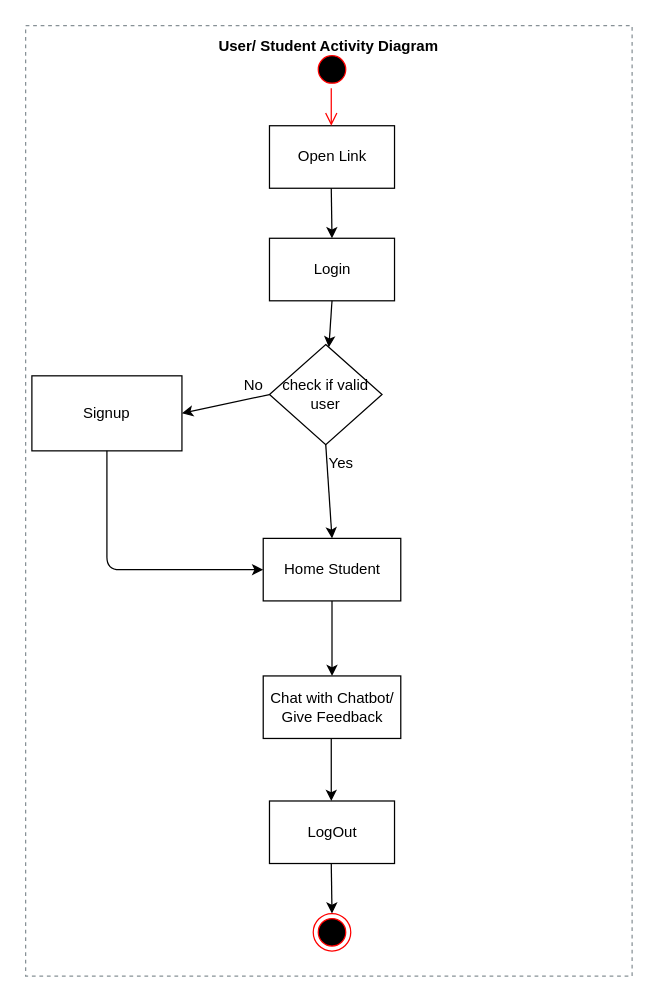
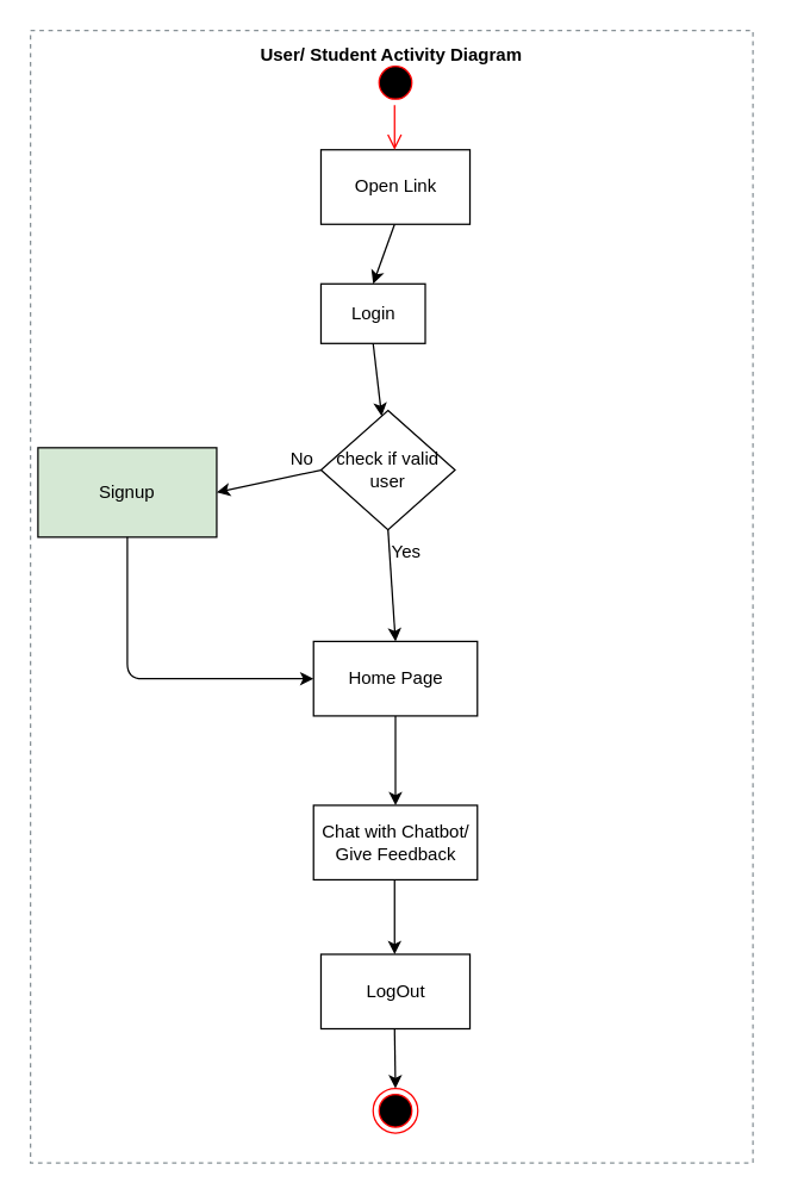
- <mxCell id="3" value="Login" style="html=1;dashed=0;whitespace=wrap;" parent="1" vertex="1"><mxGeometry x="215" y="190" width="100" height="50" as="geometry" /></mxCell>
+ <mxCell id="3" value="Login" style="html=1;dashed=0;whitespace=wrap;" parent="1" vertex="1"><mxGeometry x="215" y="190" width="70" height="40" as="geometry" /></mxCell>
- <mxCell id="10" value="Signup" style="rounded=0;whiteSpace=wrap;html=1;" parent="1" vertex="1"><mxGeometry x="25" y="300" width="120" height="60" as="geometry" /></mxCell>
+ <mxCell id="10" value="Signup" style="rounded=0;whiteSpace=wrap;html=1;fillColor=#d5e8d4;" parent="1" vertex="1"><mxGeometry x="25" y="300" width="120" height="60" as="geometry" /></mxCell>
- <mxCell id="12" value="Home Student" style="html=1;" parent="1" vertex="1"><mxGeometry x="210" y="430" width="110" height="50" as="geometry" /></mxCell>
+ <mxCell id="12" value="Home Page" style="html=1;" parent="1" vertex="1"><mxGeometry x="210" y="430" width="110" height="50" as="geometry" /></mxCell>
